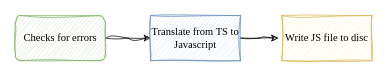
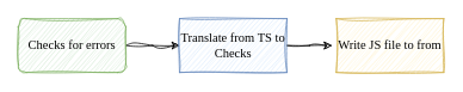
- <mxCell id="5" value="&lt;font style=&quot;font-size: 14px;&quot; data-font-src=&quot;https://fonts.googleapis.com/css?family=Architects+Daughter&quot; face=&quot;Architects Daughter&quot;&gt;Translate from TS to Javascript&lt;/font&gt;" style="whiteSpace=wrap;html=1;sketch=1;curveFitting=1;jiggle=2;fillColor=#dae8fc;strokeColor=#6c8ebf;" vertex="1" parent="1"><mxGeometry x="200" y="20" width="120" height="60" as="geometry" /></mxCell>
+ <mxCell id="5" value="&lt;font style=&quot;font-size: 14px;&quot; data-font-src=&quot;https://fonts.googleapis.com/css?family=Architects+Daughter&quot; face=&quot;Architects Daughter&quot;&gt;Translate from TS to Checks&lt;/font&gt;" style="whiteSpace=wrap;html=1;sketch=1;curveFitting=1;jiggle=2;fillColor=#dae8fc;strokeColor=#6c8ebf;" vertex="1" parent="1"><mxGeometry x="200" y="20" width="120" height="60" as="geometry" /></mxCell>
- <mxCell id="6" value="&lt;font style=&quot;font-size: 14px;&quot; data-font-src=&quot;https://fonts.googleapis.com/css?family=Architects+Daughter&quot; face=&quot;Architects Daughter&quot;&gt;Write JS file to disc&lt;/font&gt;" style="whiteSpace=wrap;html=1;fontFamily=Helvetica;fontSize=11;sketch=1;curveFitting=1;jiggle=2;fillColor=#fff2cc;strokeColor=#d6b656;" vertex="1" parent="1"><mxGeometry x="375" y="20" width="120" height="60" as="geometry" /></mxCell>
+ <mxCell id="6" value="&lt;font style=&quot;font-size: 14px;&quot; data-font-src=&quot;https://fonts.googleapis.com/css?family=Architects+Daughter&quot; face=&quot;Architects Daughter&quot;&gt;Write JS file to from&lt;/font&gt;" style="whiteSpace=wrap;html=1;fontFamily=Helvetica;fontSize=11;sketch=1;curveFitting=1;jiggle=2;fillColor=#fff2cc;strokeColor=#d6b656;" vertex="1" parent="1"><mxGeometry x="375" y="20" width="120" height="60" as="geometry" /></mxCell>
